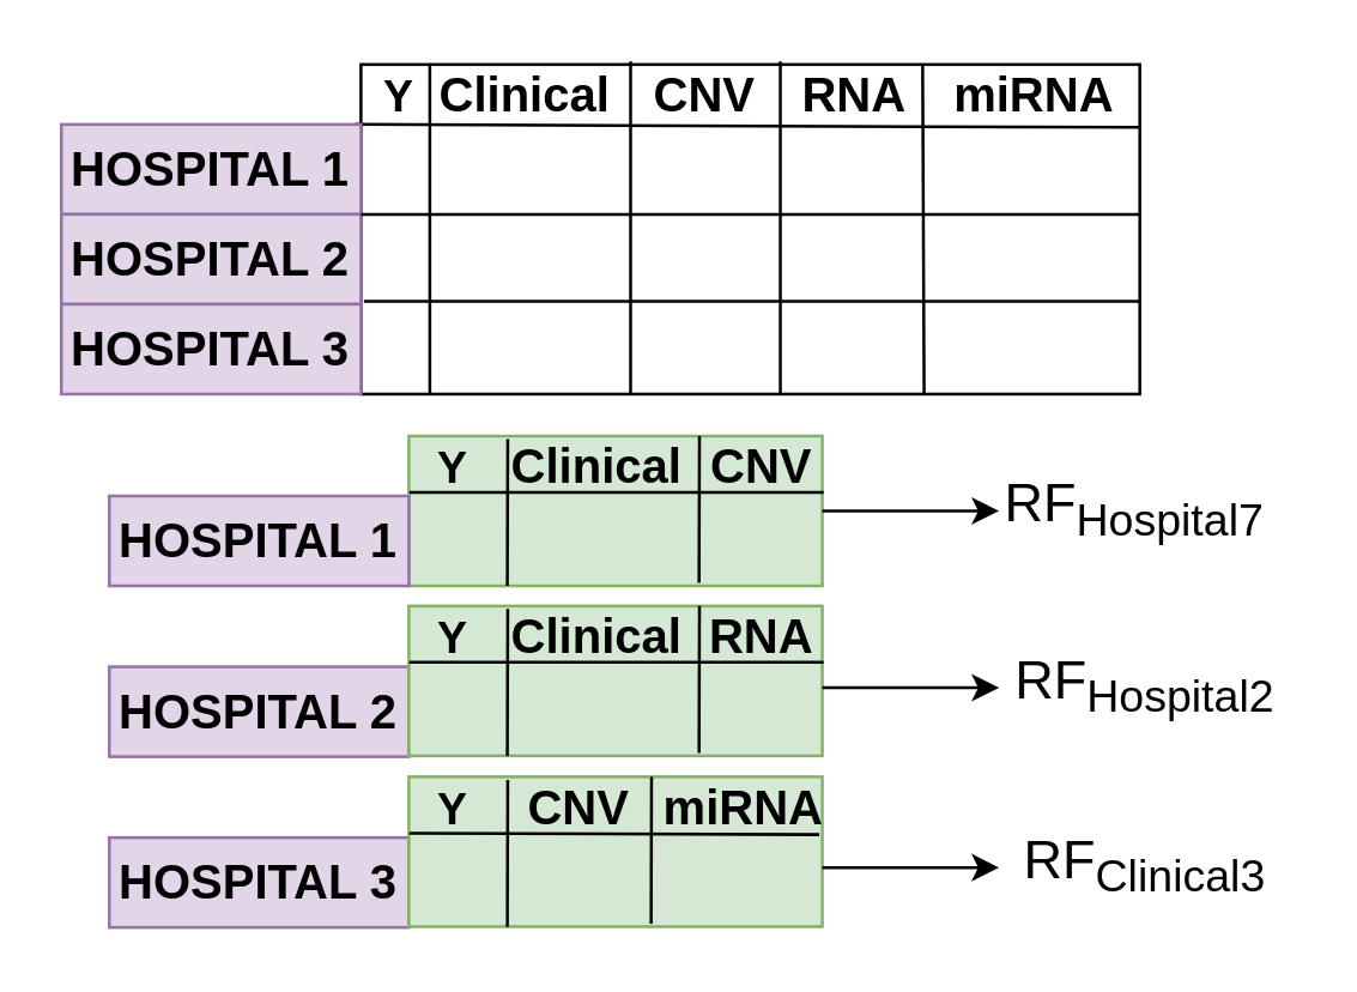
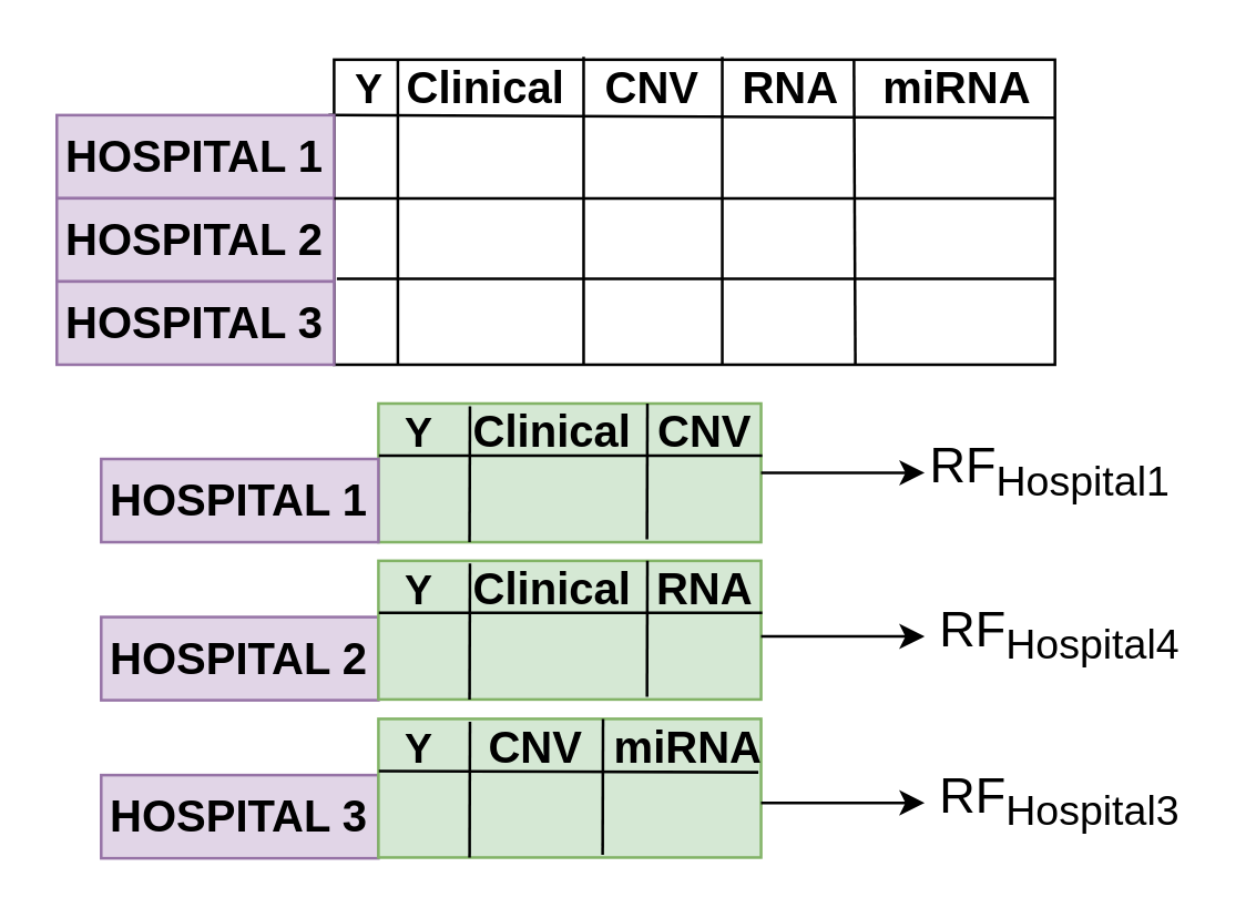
- <mxCell id="30" value="&lt;font style=&quot;font-size: 18px&quot;&gt;RF&lt;sub&gt;Hospital7&lt;/sub&gt;&lt;/font&gt;" style="text;html=1;strokeColor=none;fillColor=none;align=center;verticalAlign=middle;whiteSpace=wrap;rounded=0;" parent="1" vertex="1"><mxGeometry x="333" y="160" width="91" height="20" as="geometry" /></mxCell>
+ <mxCell id="30" value="&lt;font style=&quot;font-size: 18px&quot;&gt;RF&lt;sub&gt;Hospital1&lt;/sub&gt;&lt;/font&gt;" style="text;html=1;strokeColor=none;fillColor=none;align=center;verticalAlign=middle;whiteSpace=wrap;rounded=0;" parent="1" vertex="1"><mxGeometry x="333" y="160" width="91" height="20" as="geometry" /></mxCell>
- <mxCell id="32" value="&lt;font style=&quot;font-size: 18px&quot;&gt;RF&lt;sub&gt;Hospital2&lt;/sub&gt;&lt;/font&gt;" style="text;html=1;strokeColor=none;fillColor=none;align=center;verticalAlign=middle;whiteSpace=wrap;rounded=0;" parent="1" vertex="1"><mxGeometry x="333" y="219" width="98" height="20" as="geometry" /></mxCell>
+ <mxCell id="32" value="&lt;font style=&quot;font-size: 18px&quot;&gt;RF&lt;sub&gt;Hospital4&lt;/sub&gt;&lt;/font&gt;" style="text;html=1;strokeColor=none;fillColor=none;align=center;verticalAlign=middle;whiteSpace=wrap;rounded=0;" parent="1" vertex="1"><mxGeometry x="333" y="219" width="98" height="20" as="geometry" /></mxCell>
- <mxCell id="34" value="&lt;font style=&quot;font-size: 18px&quot;&gt;RF&lt;sub&gt;Clinical3&lt;/sub&gt;&lt;/font&gt;" style="text;html=1;strokeColor=none;fillColor=none;align=center;verticalAlign=middle;whiteSpace=wrap;rounded=0;" parent="1" vertex="1"><mxGeometry x="333" y="278.72" width="98" height="20" as="geometry" /></mxCell>
+ <mxCell id="34" value="&lt;font style=&quot;font-size: 18px&quot;&gt;RF&lt;sub&gt;Hospital3&lt;/sub&gt;&lt;/font&gt;" style="text;html=1;strokeColor=none;fillColor=none;align=center;verticalAlign=middle;whiteSpace=wrap;rounded=0;" parent="1" vertex="1"><mxGeometry x="333" y="278.72" width="98" height="20" as="geometry" /></mxCell>
